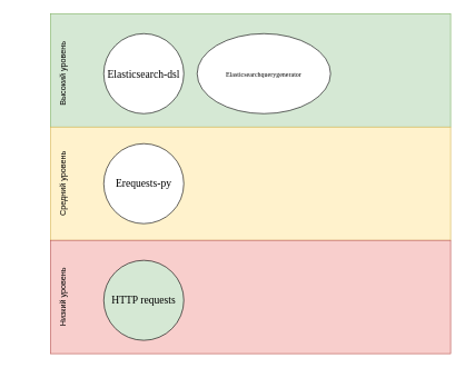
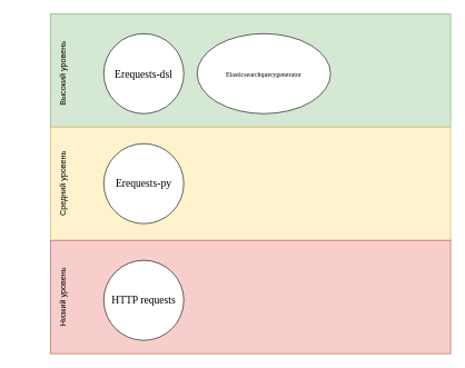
- <mxCell id="8" value="&lt;span style=&quot;text-align: start; font-size: 12pt; line-height: 18.4px; font-family: &amp;quot;Times New Roman&amp;quot;, serif;&quot; lang=&quot;EN-US&quot;&gt;E&lt;/span&gt;&lt;span style=&quot;text-align: start; font-size: 12pt; line-height: 18.4px; font-family: &amp;quot;Times New Roman&amp;quot;, serif;&quot;&gt;lasticsearch-dsl&lt;/span&gt;&lt;span style=&quot;font-size: medium; text-align: start;&quot;&gt;&lt;/span&gt;" style="ellipse;whiteSpace=wrap;html=1;aspect=fixed;" vertex="1" parent="1"><mxGeometry x="155" y="50" width="120" height="120" as="geometry" /></mxCell>
+ <mxCell id="8" value="&lt;span style=&quot;text-align: start; font-size: 12pt; line-height: 18.4px; font-family: &amp;quot;Times New Roman&amp;quot;, serif;&quot; lang=&quot;EN-US&quot;&gt;E&lt;/span&gt;&lt;span style=&quot;text-align: start; font-size: 12pt; line-height: 18.4px; font-family: &amp;quot;Times New Roman&amp;quot;, serif;&quot;&gt;requests-dsl&lt;/span&gt;&lt;span style=&quot;font-size: medium; text-align: start;&quot;&gt;&lt;/span&gt;" style="ellipse;whiteSpace=wrap;html=1;aspect=fixed;" vertex="1" parent="1"><mxGeometry x="155" y="50" width="120" height="120" as="geometry" /></mxCell>
- <mxCell id="11" value="&lt;div style=&quot;text-align: start;&quot;&gt;&lt;span style=&quot;background-color: initial; font-size: 16px;&quot;&gt;&lt;font face=&quot;Times New Roman, serif&quot;&gt;HTTP requests&lt;/font&gt;&lt;/span&gt;&lt;/div&gt;&lt;span style=&quot;font-size: medium; text-align: start;&quot;&gt;&lt;/span&gt;" style="ellipse;whiteSpace=wrap;html=1;aspect=fixed;fillColor=#d5e8d4;" vertex="1" parent="1"><mxGeometry x="155" y="390" width="120" height="120" as="geometry" /></mxCell>
+ <mxCell id="11" value="&lt;div style=&quot;text-align: start;&quot;&gt;&lt;span style=&quot;background-color: initial; font-size: 16px;&quot;&gt;&lt;font face=&quot;Times New Roman, serif&quot;&gt;HTTP requests&lt;/font&gt;&lt;/span&gt;&lt;/div&gt;&lt;span style=&quot;font-size: medium; text-align: start;&quot;&gt;&lt;/span&gt;" style="ellipse;whiteSpace=wrap;html=1;aspect=fixed;" vertex="1" parent="1"><mxGeometry x="155" y="390" width="120" height="120" as="geometry" /></mxCell>
